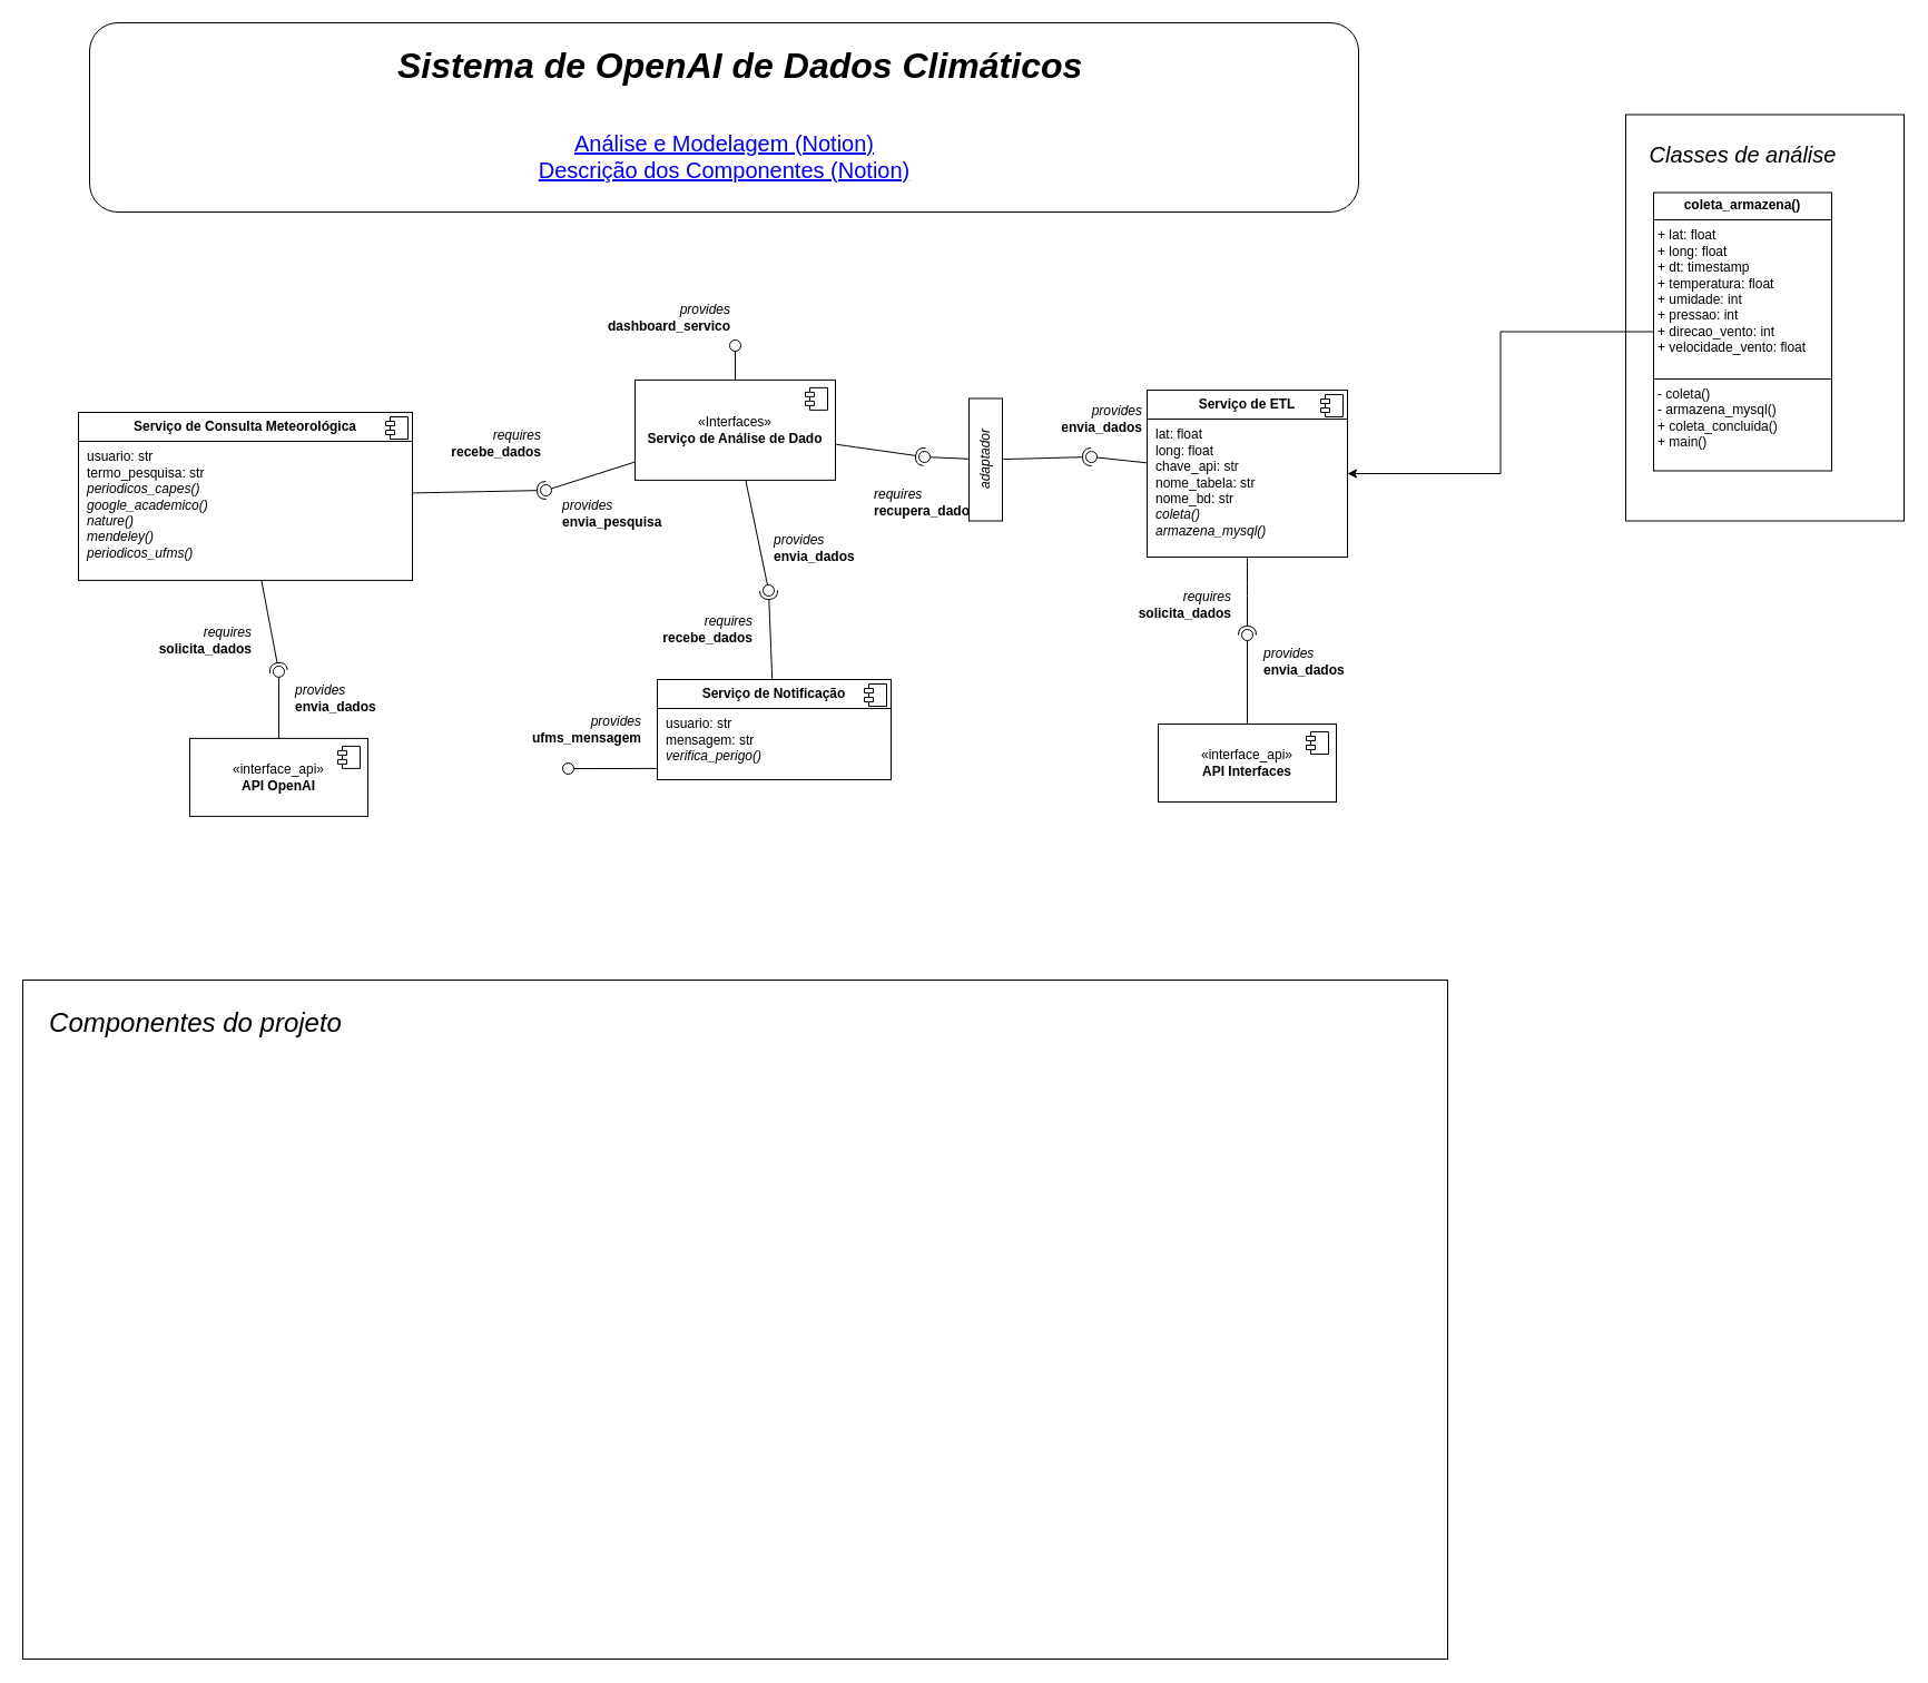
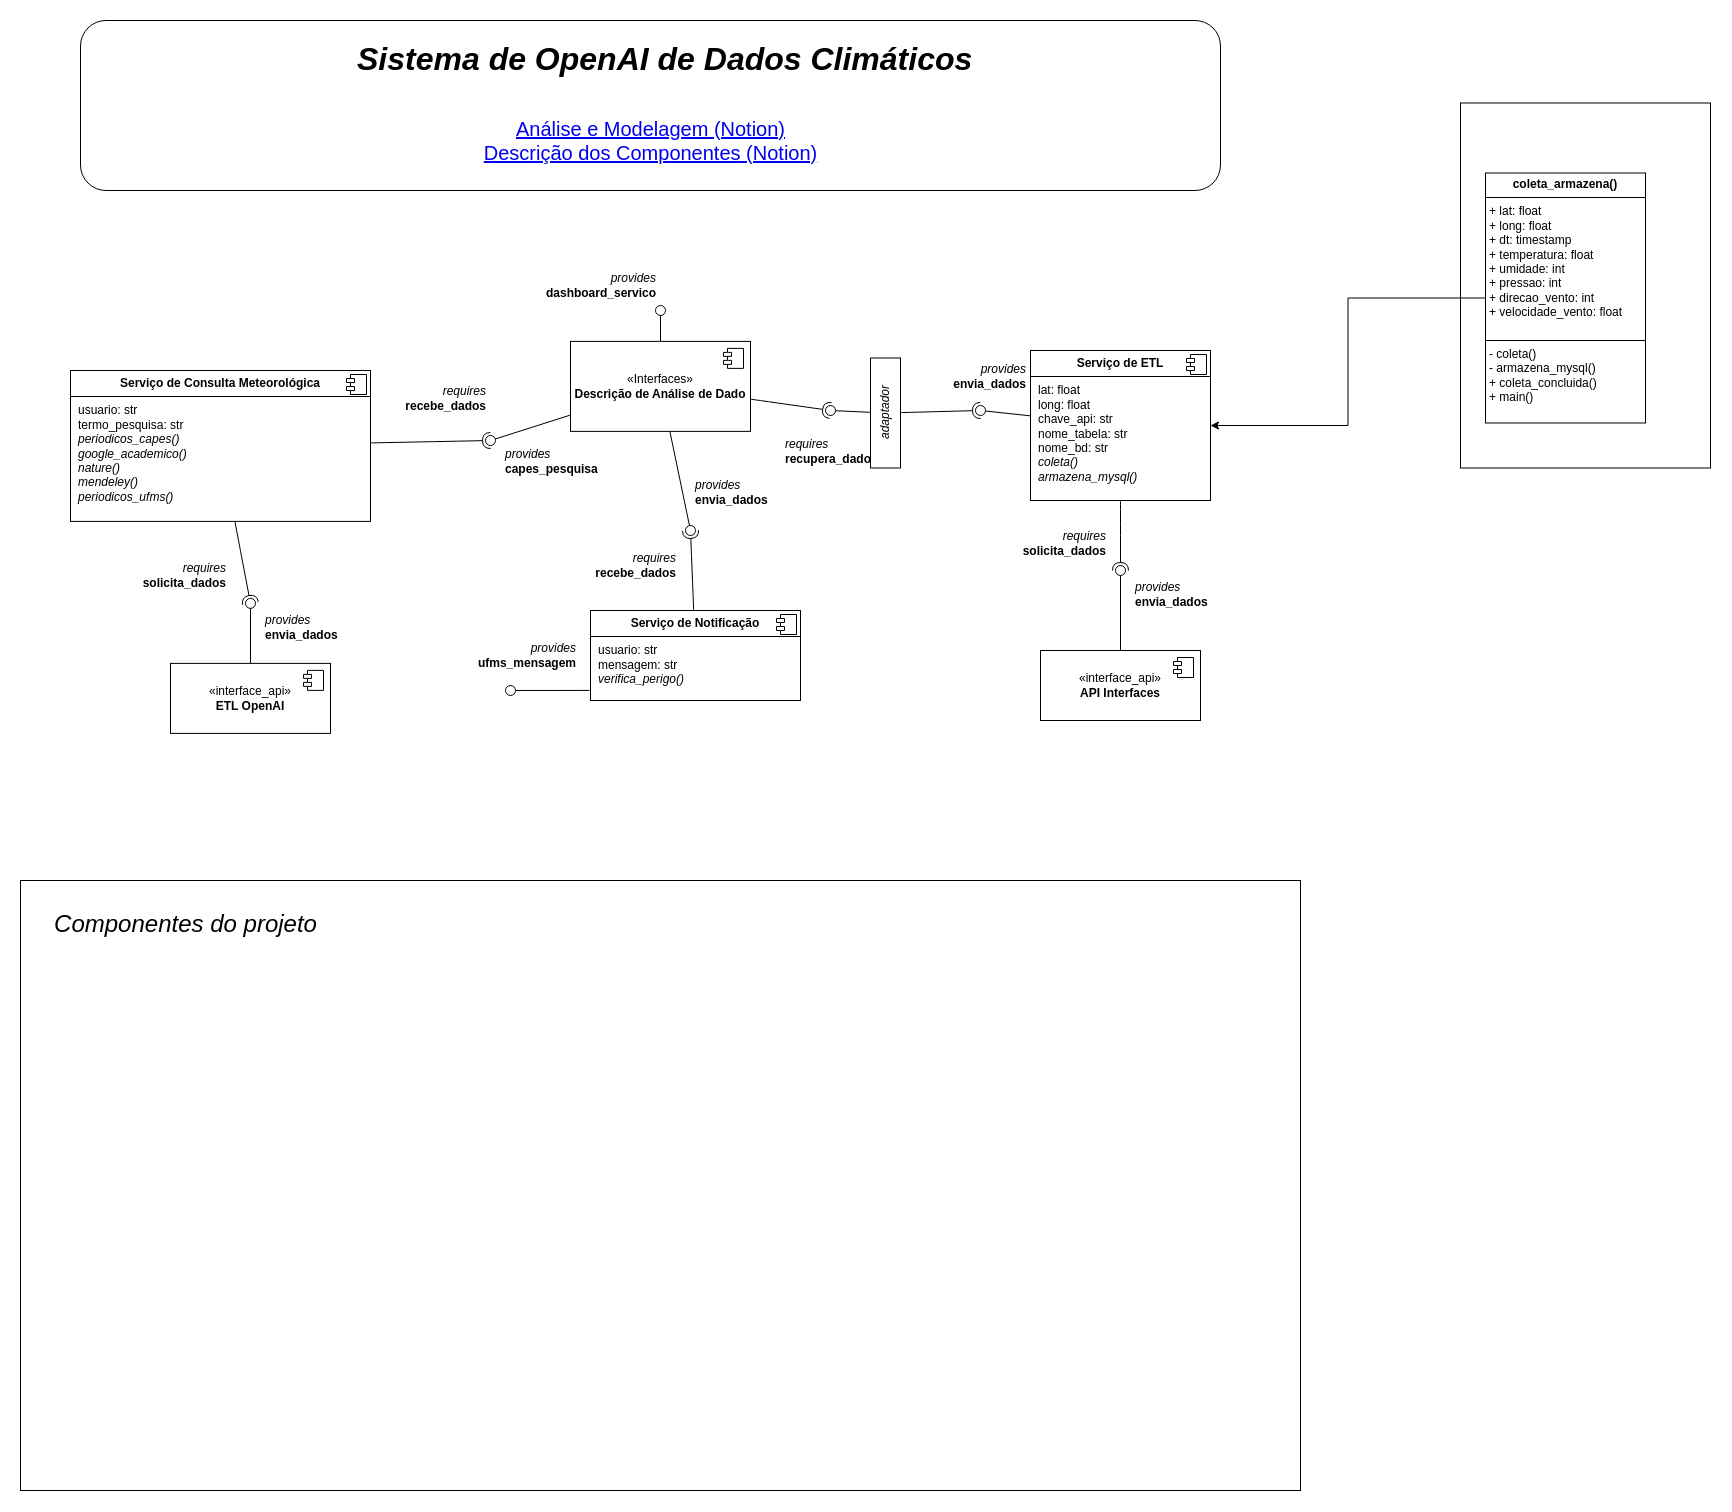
- <mxCell id="7" value="&lt;font style=&quot;font-size: 20px;&quot;&gt;Classes de análise&lt;/font&gt;" style="text;html=1;align=center;verticalAlign=middle;resizable=0;points=[];autosize=1;strokeColor=none;fillColor=none;fontStyle=2" parent="5" vertex="1"><mxGeometry x="10" y="15" width="190" height="40" as="geometry" /></mxCell>
- <mxCell id="35" value="«Interfaces»&lt;br&gt;&lt;b&gt;Serviço de Análise de Dado&lt;/b&gt;" style="html=1;dropTarget=0;whiteSpace=wrap;" vertex="1" parent="1"><mxGeometry x="570" y="340.89" width="180" height="90" as="geometry" /></mxCell>
+ <mxCell id="35" value="«Interfaces»&lt;br&gt;&lt;b&gt;Descrição de Análise de Dado&lt;/b&gt;" style="html=1;dropTarget=0;whiteSpace=wrap;" vertex="1" parent="1"><mxGeometry x="570" y="340.89" width="180" height="90" as="geometry" /></mxCell>
- <mxCell id="38" value="&lt;div&gt;&lt;div style=&quot;&quot;&gt;&lt;span style=&quot;font-weight: normal;&quot;&gt;&lt;i&gt;provides&lt;/i&gt;&lt;/span&gt;&lt;/div&gt;&lt;span style=&quot;&quot;&gt;&lt;/span&gt;&lt;/div&gt;envia_pesquisa" style="text;align=left;fontStyle=1;verticalAlign=middle;spacingLeft=3;spacingRight=3;strokeColor=none;rotatable=0;points=[[0,0.5],[1,0.5]];portConstraint=eastwest;html=1;" vertex="1" parent="1"><mxGeometry x="500" y="444.66" width="124" height="31.78" as="geometry" /></mxCell>
+ <mxCell id="38" value="&lt;div&gt;&lt;div style=&quot;&quot;&gt;&lt;span style=&quot;font-weight: normal;&quot;&gt;&lt;i&gt;provides&lt;/i&gt;&lt;/span&gt;&lt;/div&gt;&lt;span style=&quot;&quot;&gt;&lt;/span&gt;&lt;/div&gt;capes_pesquisa" style="text;align=left;fontStyle=1;verticalAlign=middle;spacingLeft=3;spacingRight=3;strokeColor=none;rotatable=0;points=[[0,0.5],[1,0.5]];portConstraint=eastwest;html=1;" vertex="1" parent="1"><mxGeometry x="500" y="444.66" width="124" height="31.78" as="geometry" /></mxCell>
- <mxCell id="45" value="«interface_api»&lt;br&gt;&lt;b&gt;API OpenAI&lt;/b&gt;" style="html=1;dropTarget=0;whiteSpace=wrap;" vertex="1" parent="1"><mxGeometry x="170" y="662.89" width="160" height="70" as="geometry" /></mxCell>
+ <mxCell id="45" value="«interface_api»&lt;br&gt;&lt;b&gt;ETL OpenAI&lt;/b&gt;" style="html=1;dropTarget=0;whiteSpace=wrap;" vertex="1" parent="1"><mxGeometry x="170" y="662.89" width="160" height="70" as="geometry" /></mxCell>
- <mxCell id="4" value="&lt;font style=&quot;font-size: 24px;&quot;&gt;Componentes do projeto&lt;/font&gt;" style="text;html=1;align=center;verticalAlign=middle;resizable=0;points=[];autosize=1;strokeColor=none;fillColor=none;fontStyle=2" parent="2" vertex="1"><mxGeometry x="10" y="19.4" width="290" height="40" as="geometry" /></mxCell>
+ <mxCell id="4" value="&lt;font style=&quot;font-size: 24px;&quot;&gt;Componentes do projeto&lt;/font&gt;" style="text;html=1;align=center;verticalAlign=middle;resizable=0;points=[];autosize=1;strokeColor=none;fillColor=none;fontStyle=2" parent="2" vertex="1"><mxGeometry x="20" y="24.4" width="290" height="40" as="geometry" /></mxCell>
